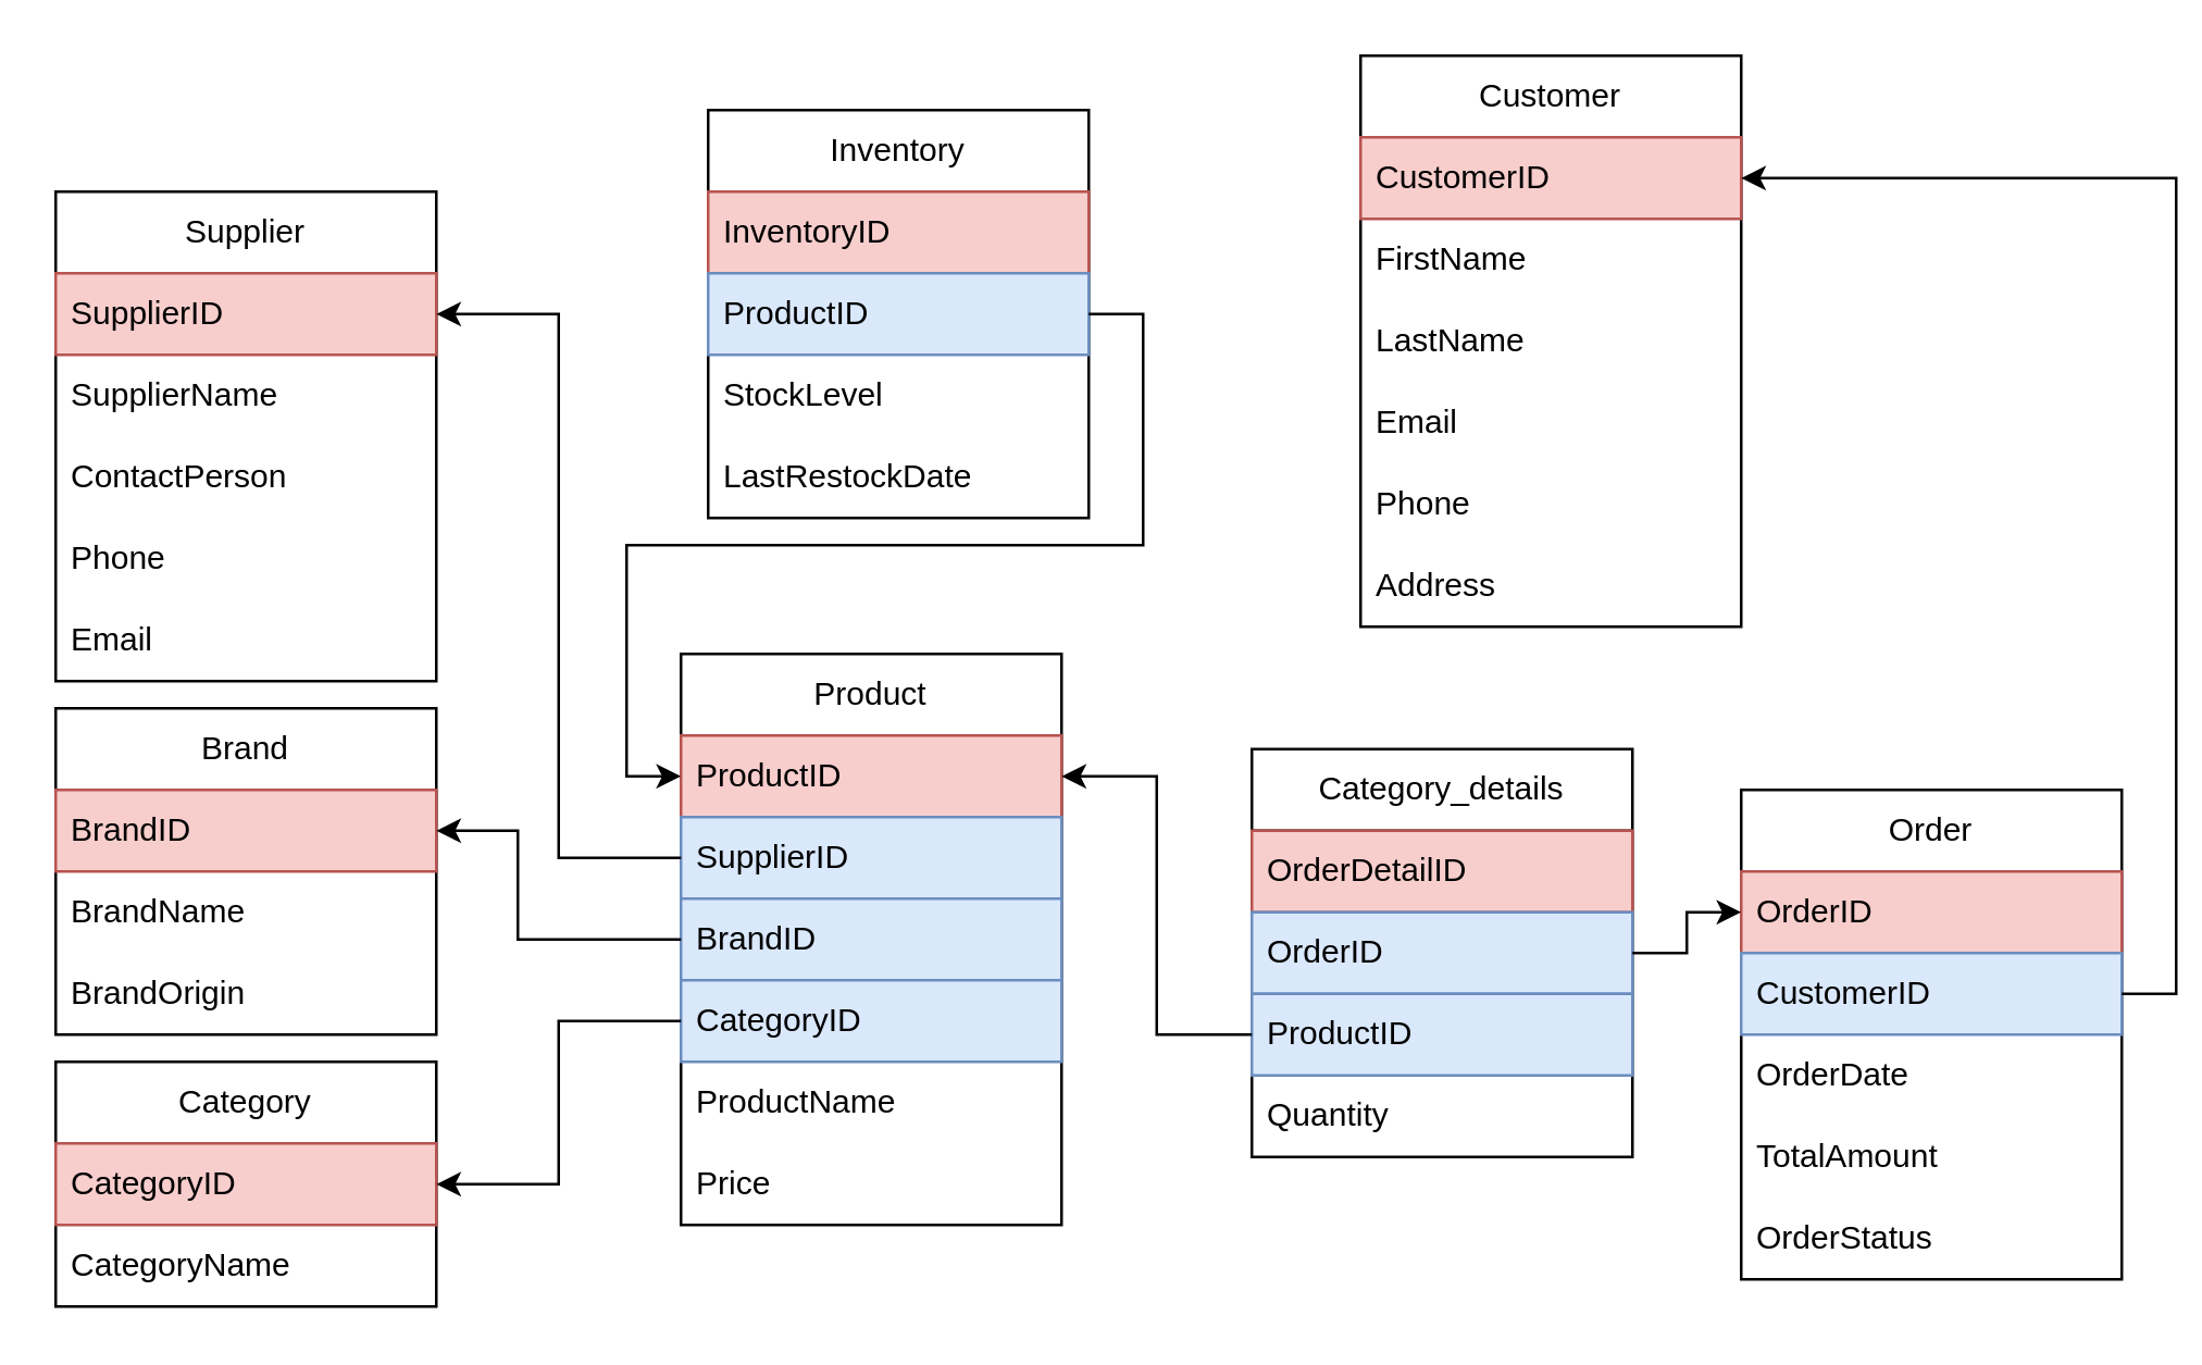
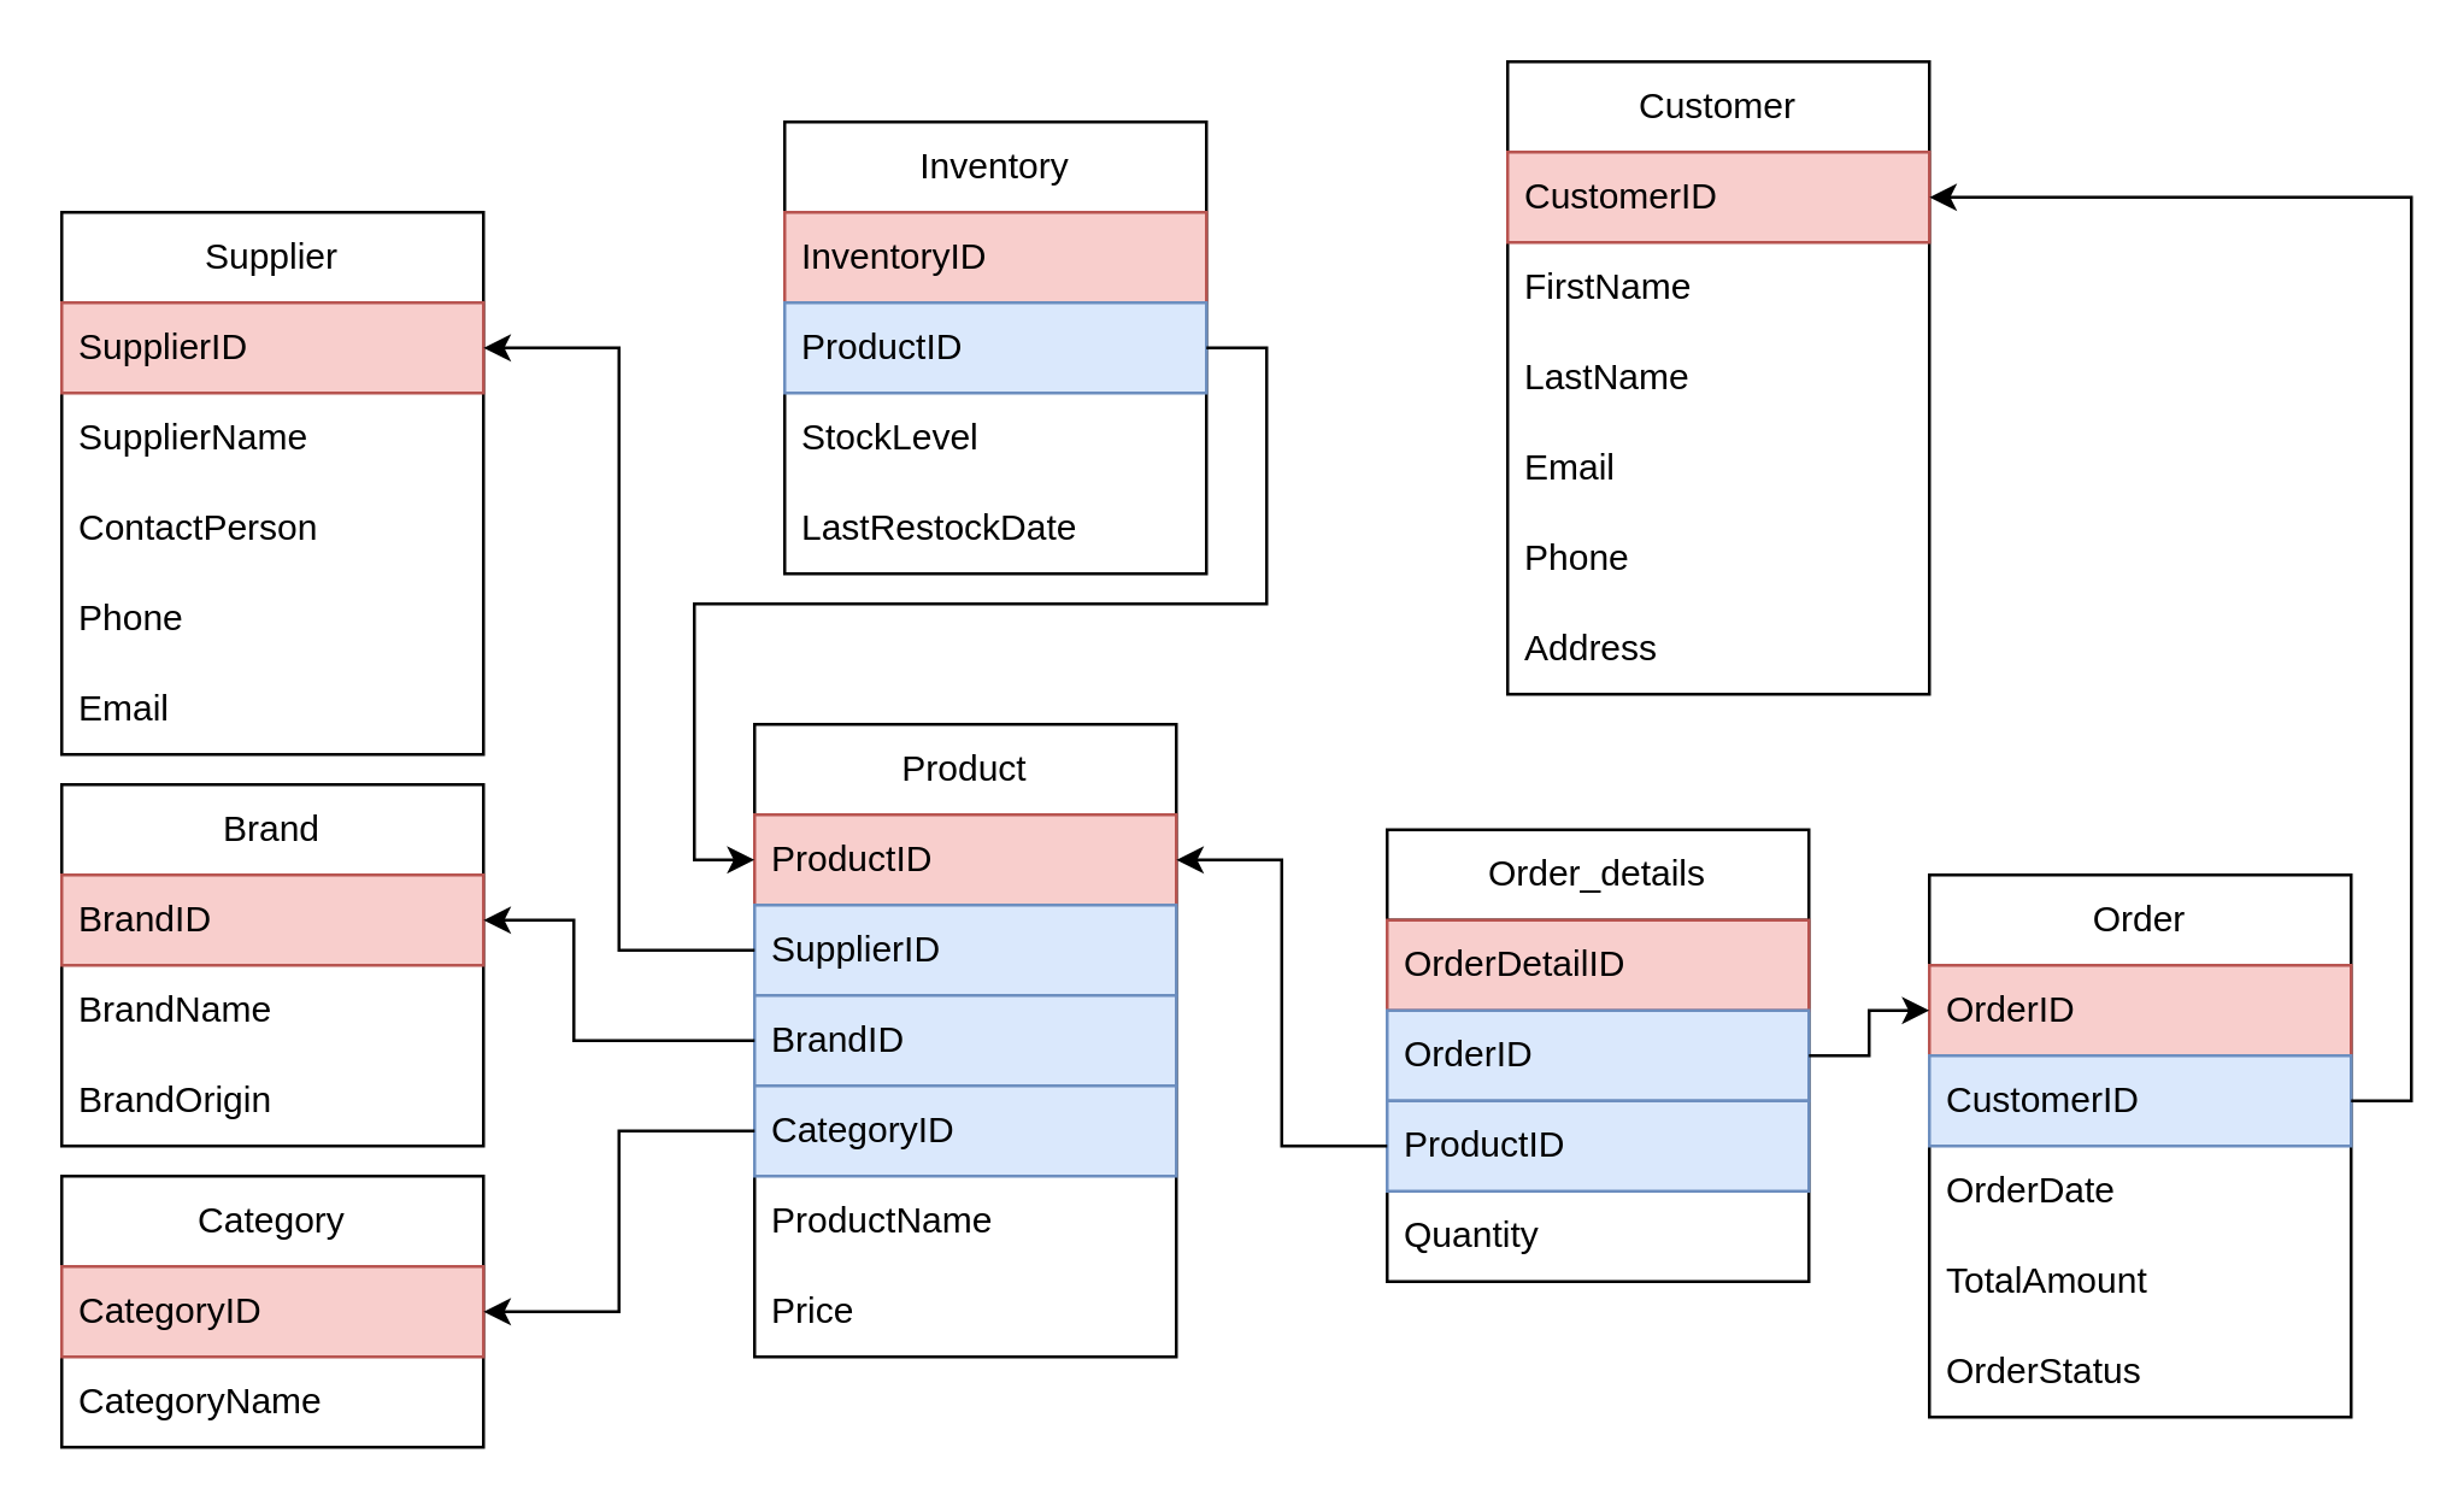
- <mxCell id="15" value="Category_details" style="swimlane;fontStyle=0;childLayout=stackLayout;horizontal=1;startSize=30;horizontalStack=0;resizeParent=1;resizeParentMax=0;resizeLast=0;collapsible=1;marginBottom=0;whiteSpace=wrap;html=1;" parent="1" vertex="1"><mxGeometry x="460" y="275" width="140" height="150" as="geometry" /></mxCell>
+ <mxCell id="15" value="Order_details" style="swimlane;fontStyle=0;childLayout=stackLayout;horizontal=1;startSize=30;horizontalStack=0;resizeParent=1;resizeParentMax=0;resizeLast=0;collapsible=1;marginBottom=0;whiteSpace=wrap;html=1;" parent="1" vertex="1"><mxGeometry x="460" y="275" width="140" height="150" as="geometry" /></mxCell>
